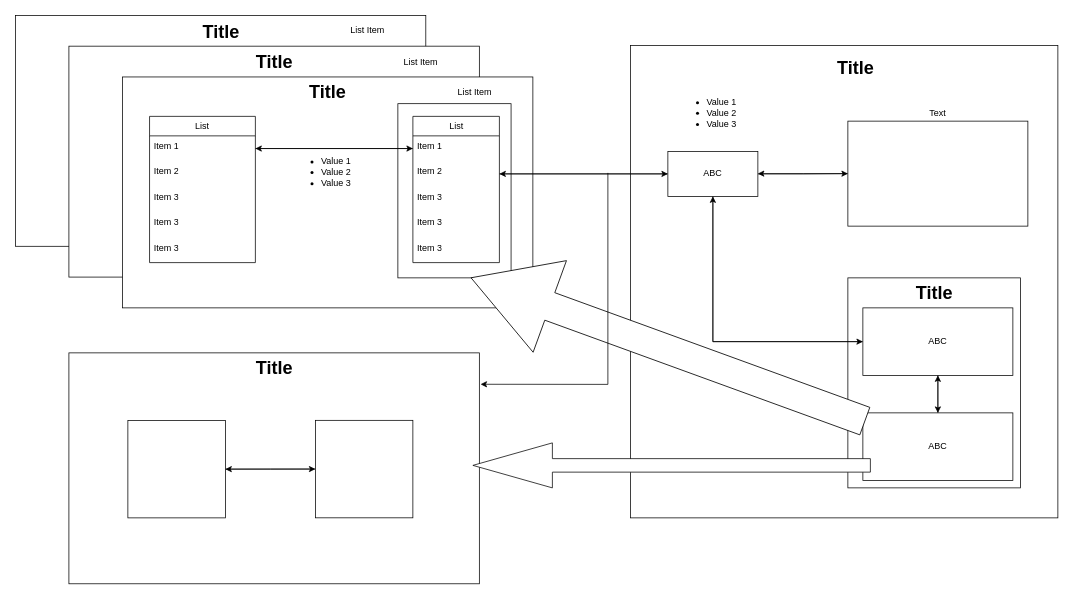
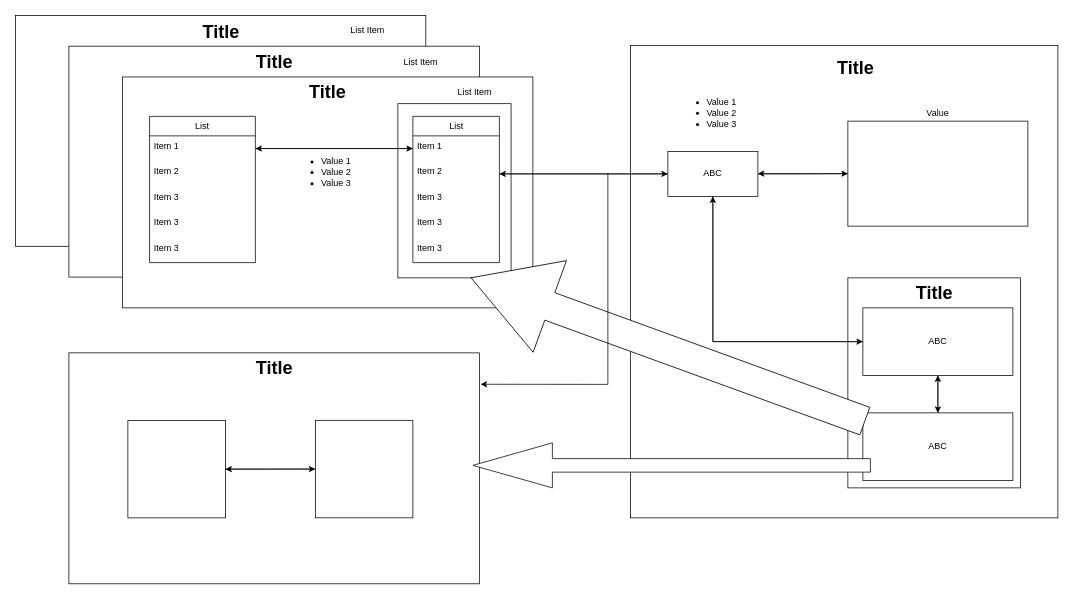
- <mxCell id="38" value="Text" style="text;html=1;align=center;verticalAlign=middle;whiteSpace=wrap;rounded=0;" vertex="1" parent="1"><mxGeometry x="1220" y="135" width="60" height="30" as="geometry" /></mxCell>
+ <mxCell id="38" value="Value" style="text;html=1;align=center;verticalAlign=middle;whiteSpace=wrap;rounded=0;" vertex="1" parent="1"><mxGeometry x="1220" y="135" width="60" height="30" as="geometry" /></mxCell>
